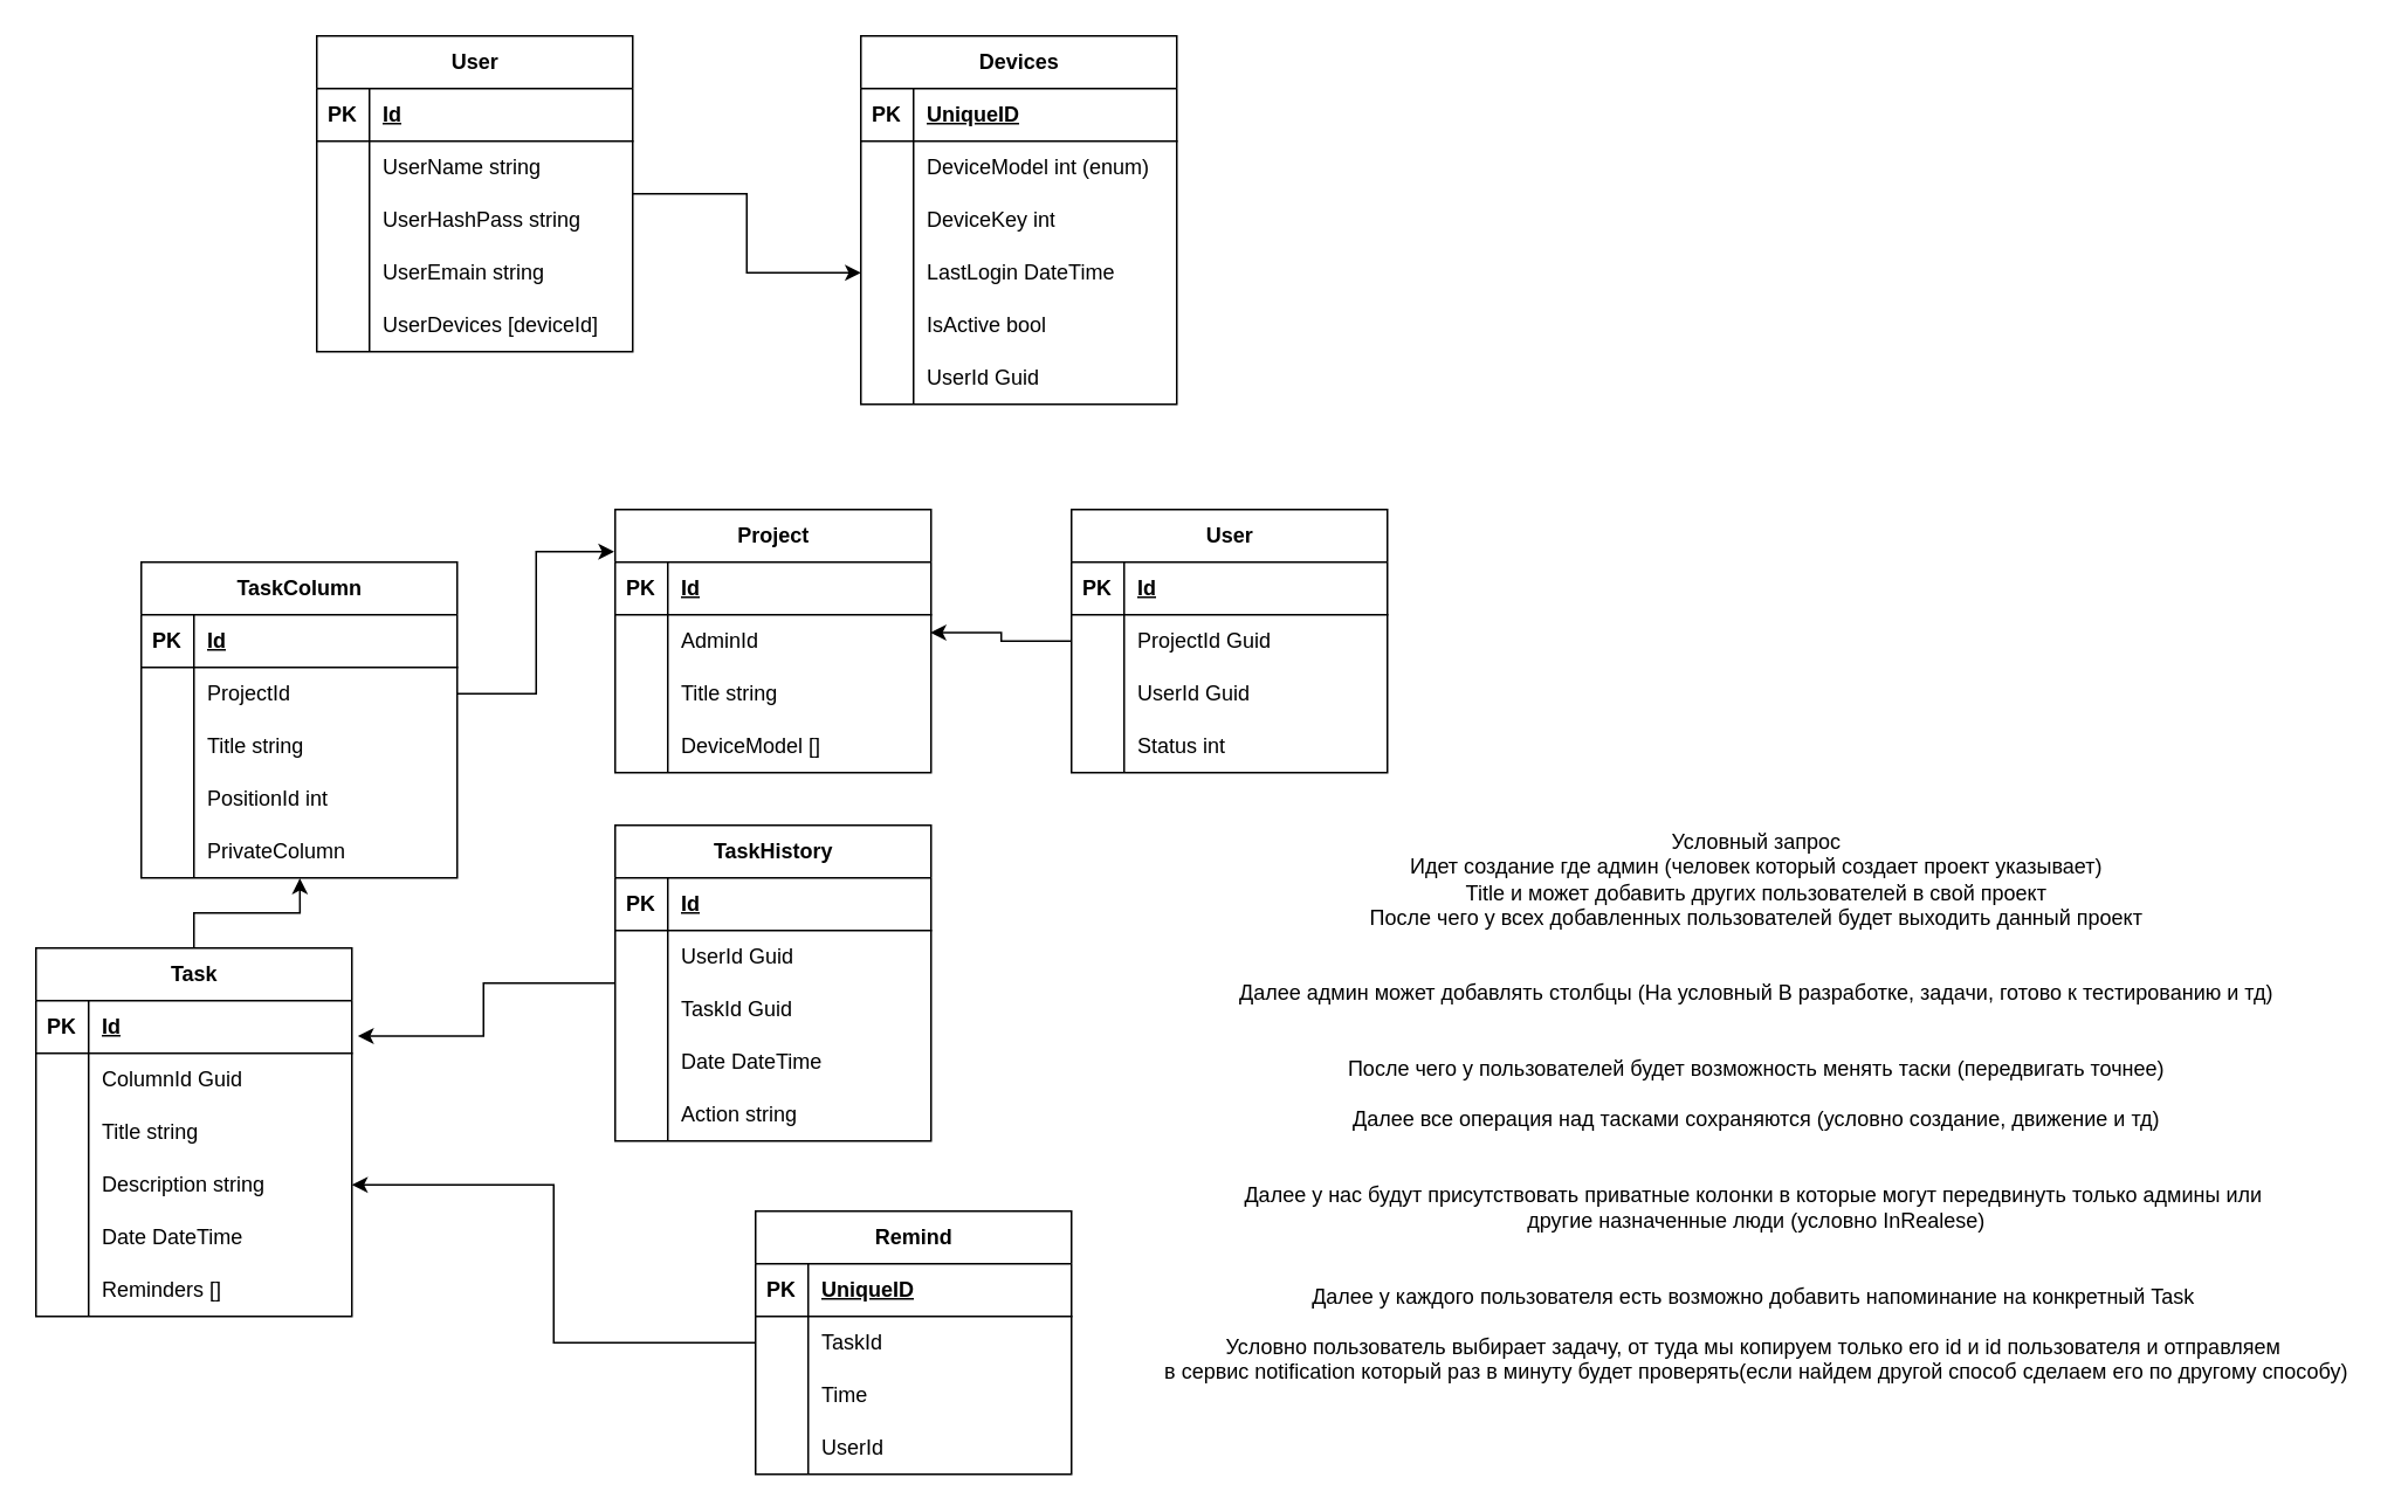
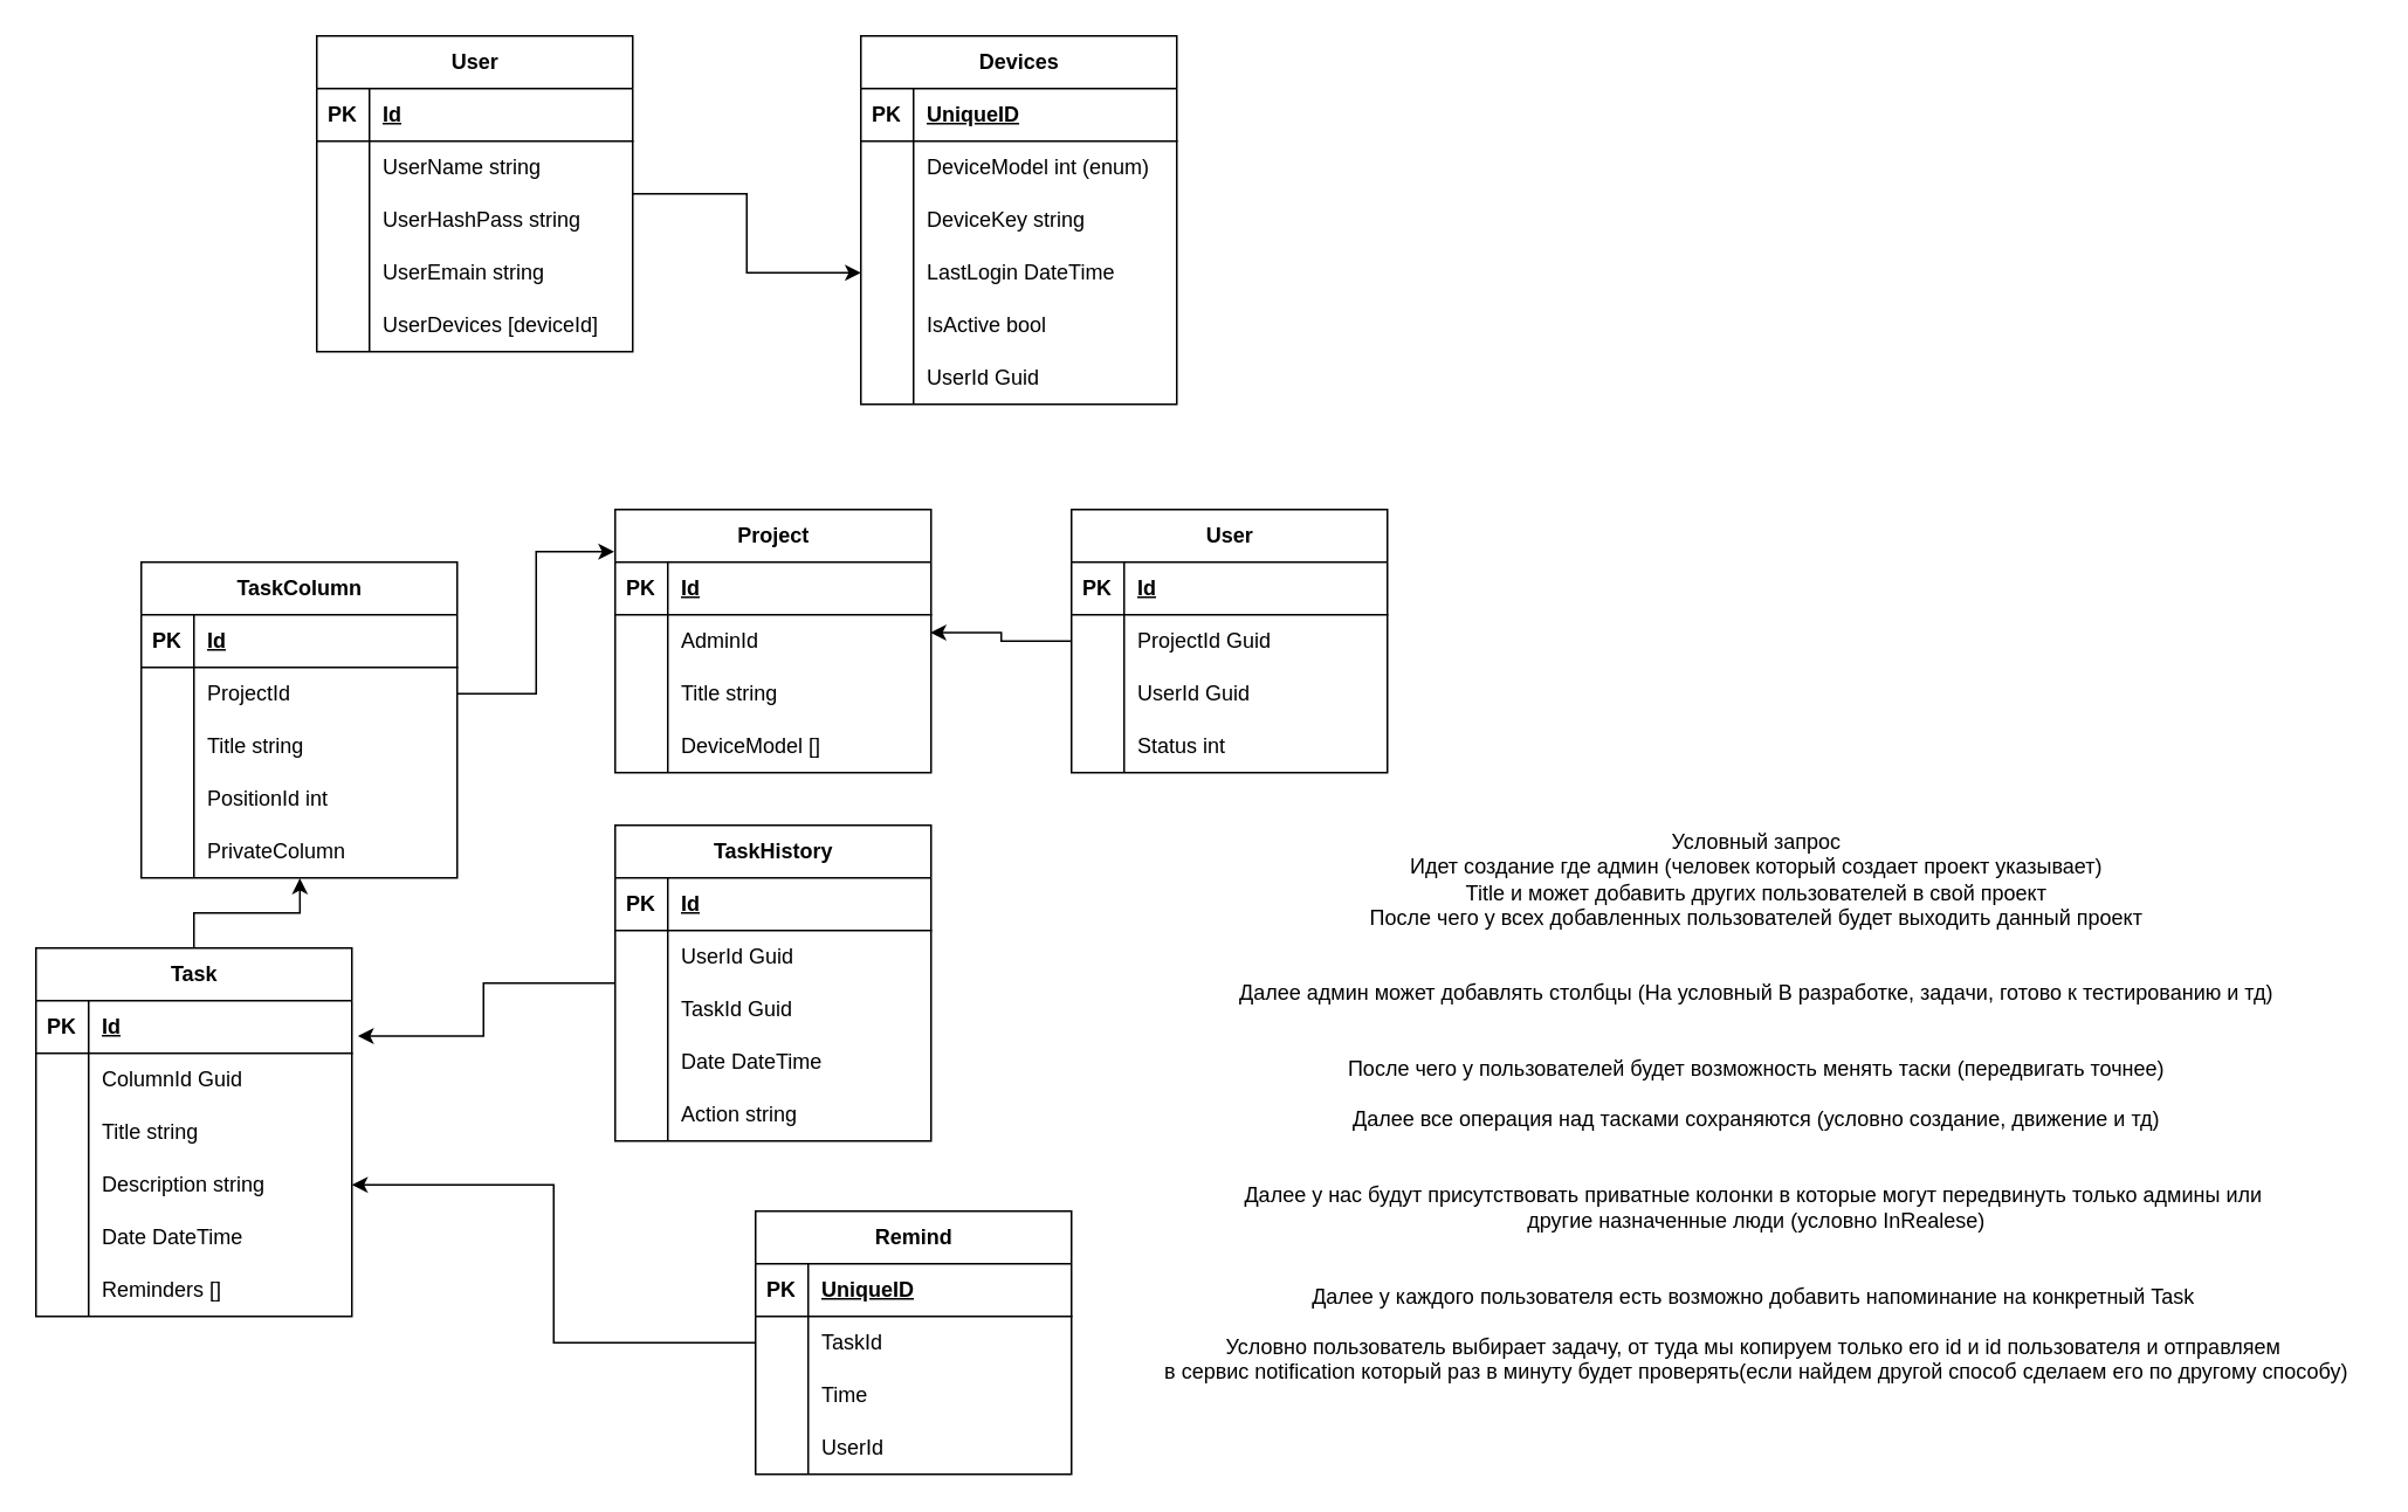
- <mxCell id="28" value="DeviceKey int" style="shape=partialRectangle;connectable=0;fillColor=none;top=0;left=0;bottom=0;right=0;align=left;spacingLeft=6;overflow=hidden;whiteSpace=wrap;html=1;" vertex="1" parent="26"><mxGeometry x="30" width="150" height="30" as="geometry"><mxRectangle width="150" height="30" as="alternateBounds" /></mxGeometry></mxCell>
+ <mxCell id="28" value="DeviceKey string" style="shape=partialRectangle;connectable=0;fillColor=none;top=0;left=0;bottom=0;right=0;align=left;spacingLeft=6;overflow=hidden;whiteSpace=wrap;html=1;" vertex="1" parent="26"><mxGeometry x="30" width="150" height="30" as="geometry"><mxRectangle width="150" height="30" as="alternateBounds" /></mxGeometry></mxCell>
